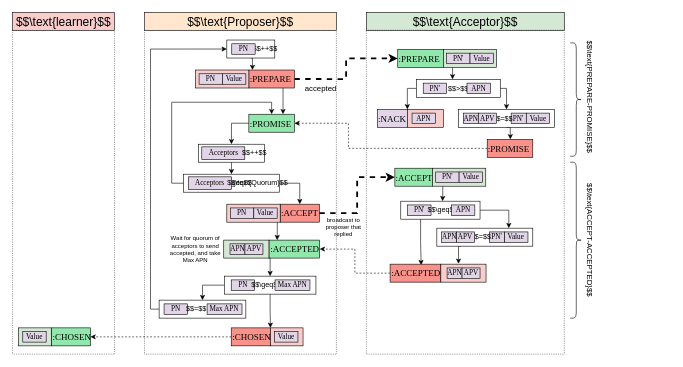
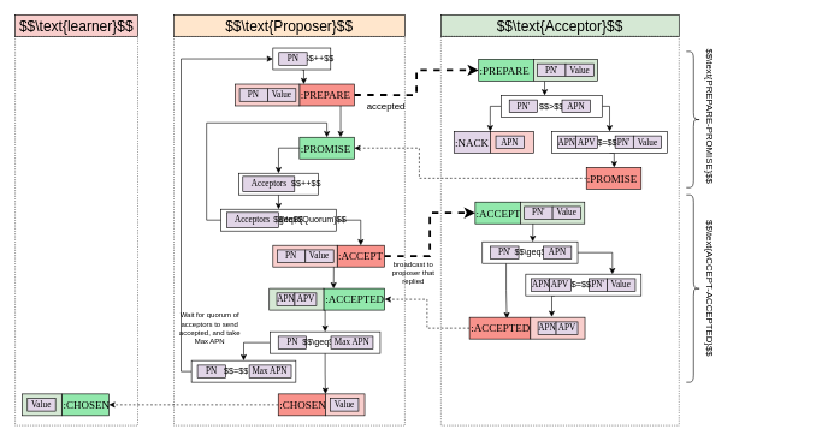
- <mxCell id="111" value="Wait for quorum of acceptors to send accepted, and take Max APN" style="text;html=1;strokeColor=none;fillColor=none;align=center;verticalAlign=middle;whiteSpace=wrap;rounded=0;fontSize=10;" vertex="1" parent="1"><mxGeometry x="280" y="393.32" width="90" height="43.12" as="geometry" /></mxCell>
+ <mxCell id="111" value="Wait for quorum of acceptors to send accepted, and take Max APN" style="text;html=1;strokeColor=none;fillColor=none;align=center;verticalAlign=middle;whiteSpace=wrap;rounded=0;fontSize=10;" vertex="1" parent="1"><mxGeometry x="245" y="433.32" width="90" height="43.12" as="geometry" /></mxCell>
